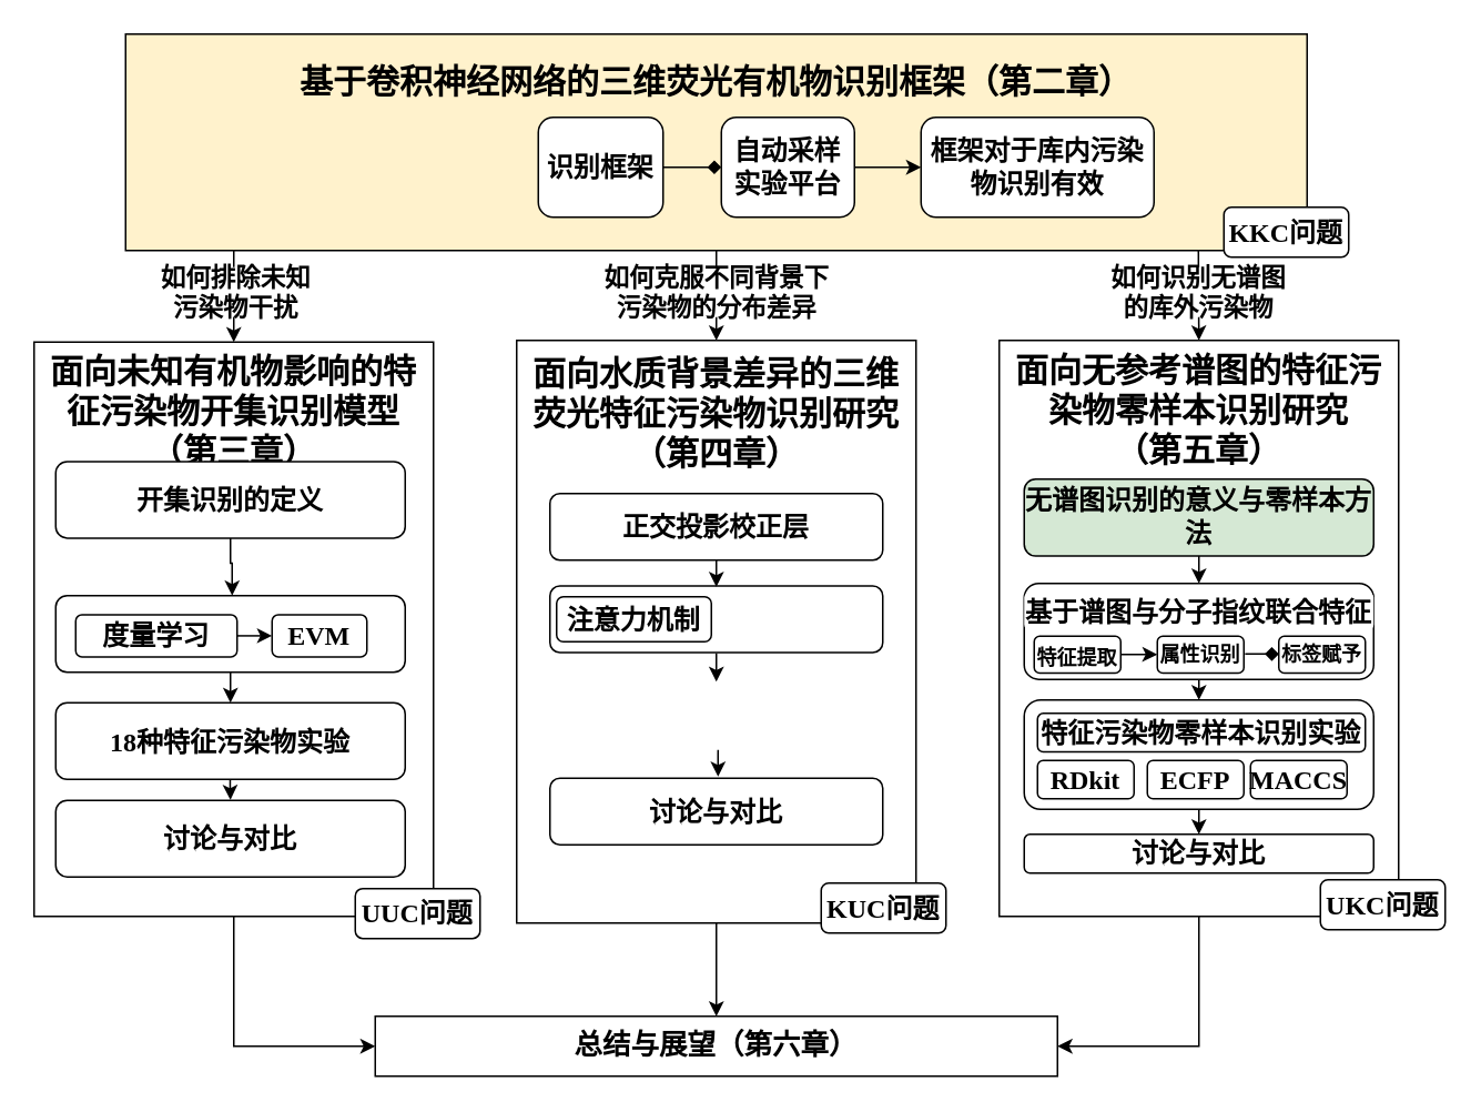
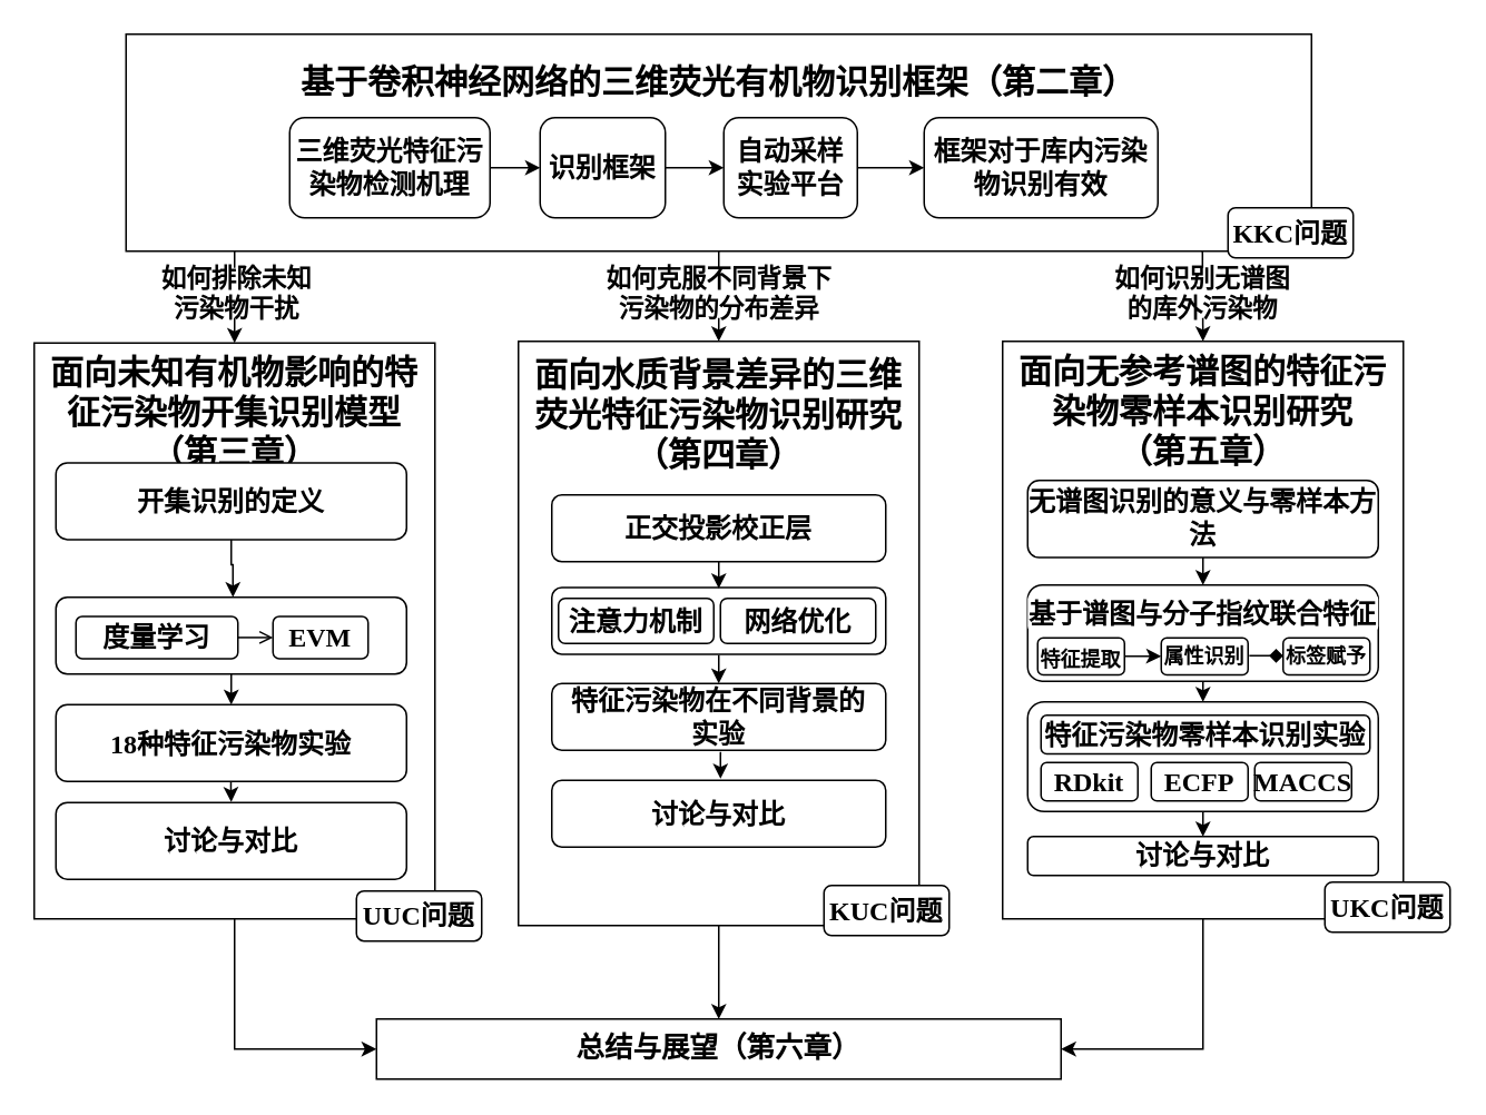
- <mxCell id="3" value="&lt;font size=&quot;1&quot; style=&quot;&quot;&gt;&lt;span style=&quot;text-indent: 0cm; background-color: initial;&quot;&gt;&lt;b style=&quot;font-size: 20px;&quot;&gt;基于卷积神经网络的三维荧光有机物识别框架（第二章）&lt;br&gt;&lt;/b&gt;&lt;/span&gt;&lt;/font&gt;&lt;br&gt;&lt;br&gt;&lt;br&gt;&lt;br&gt;&lt;h1 style=&quot;text-indent:0cm;mso-list:l0 level1 lfo1&quot;&gt;&lt;span lang=&quot;EN-US&quot;&gt;&lt;/span&gt;&lt;/h1&gt;" style="rounded=0;whiteSpace=wrap;html=1;fontFamily=仿宋;fillColor=#fff2cc;" parent="1" vertex="1"><mxGeometry x="75" y="20" width="710" height="130" as="geometry" /></mxCell>
+ <mxCell id="3" value="&lt;font size=&quot;1&quot; style=&quot;&quot;&gt;&lt;span style=&quot;text-indent: 0cm; background-color: initial;&quot;&gt;&lt;b style=&quot;font-size: 20px;&quot;&gt;基于卷积神经网络的三维荧光有机物识别框架（第二章）&lt;br&gt;&lt;/b&gt;&lt;/span&gt;&lt;/font&gt;&lt;br&gt;&lt;br&gt;&lt;br&gt;&lt;br&gt;&lt;h1 style=&quot;text-indent:0cm;mso-list:l0 level1 lfo1&quot;&gt;&lt;span lang=&quot;EN-US&quot;&gt;&lt;/span&gt;&lt;/h1&gt;" style="rounded=0;whiteSpace=wrap;html=1;fontFamily=仿宋;" parent="1" vertex="1"><mxGeometry x="75" y="20" width="710" height="130" as="geometry" /></mxCell>
+ <mxCell id="9" value="&lt;b&gt;&lt;font style=&quot;font-size: 16px;&quot; face=&quot;仿宋&quot;&gt;三维荧光特征污染物检测机理&lt;/font&gt;&lt;/b&gt;" style="rounded=1;whiteSpace=wrap;html=1;" parent="1" vertex="1"><mxGeometry x="173" y="70" width="120" height="60" as="geometry" /></mxCell>
+ <mxCell id="8" value="" style="edgeStyle=orthogonalEdgeStyle;rounded=0;orthogonalLoop=1;jettySize=auto;html=1;" parent="1" source="9" target="11" edge="1"><mxGeometry relative="1" as="geometry" /></mxCell>
- <mxCell id="10" value="" style="edgeStyle=orthogonalEdgeStyle;rounded=0;orthogonalLoop=1;jettySize=auto;html=1;endArrow=diamond;" parent="1" source="11" target="13" edge="1"><mxGeometry relative="1" as="geometry" /></mxCell>
+ <mxCell id="10" value="" style="edgeStyle=orthogonalEdgeStyle;rounded=0;orthogonalLoop=1;jettySize=auto;html=1;" parent="1" source="11" target="13" edge="1"><mxGeometry relative="1" as="geometry" /></mxCell>
- <mxCell id="47" value="无谱图识别的意义与零样本方法" style="rounded=1;whiteSpace=wrap;html=1;fontFamily=仿宋;fontStyle=1;fontSize=16;fillColor=#d5e8d4;" parent="45" vertex="1"><mxGeometry x="15" y="83.353" width="210" height="46.133" as="geometry" /></mxCell>
+ <mxCell id="47" value="无谱图识别的意义与零样本方法" style="rounded=1;whiteSpace=wrap;html=1;fontFamily=仿宋;fontStyle=1;fontSize=16;" parent="45" vertex="1"><mxGeometry x="15" y="83.353" width="210" height="46.133" as="geometry" /></mxCell>
+ <mxCell id="38" value="网络优化" style="rounded=1;whiteSpace=wrap;html=1;fontFamily=仿宋;fontStyle=1;fontSize=16;" parent="33" vertex="1"><mxGeometry x="121" y="154" width="93" height="27" as="geometry" /></mxCell>
- <mxCell id="29" value="" style="endArrow=classic;html=1;rounded=0;exitX=1;exitY=0.5;exitDx=0;exitDy=0;entryX=0;entryY=0.5;entryDx=0;entryDy=0;" parent="20" source="25" target="26" edge="1"><mxGeometry width="50" height="50" relative="1" as="geometry"><mxPoint x="93" y="236.25" as="sourcePoint" /><mxPoint x="143" y="178.75" as="targetPoint" /></mxGeometry></mxCell>
+ <mxCell id="29" value="" style="endArrow=open;html=1;rounded=0;exitX=1;exitY=0.5;exitDx=0;exitDy=0;entryX=0;entryY=0.5;entryDx=0;entryDy=0;" parent="20" source="25" target="26" edge="1"><mxGeometry width="50" height="50" relative="1" as="geometry"><mxPoint x="93" y="236.25" as="sourcePoint" /><mxPoint x="143" y="178.75" as="targetPoint" /></mxGeometry></mxCell>
+ <mxCell id="39" value="特征污染物在不同背景的&lt;div&gt;实验&lt;/div&gt;" style="rounded=1;whiteSpace=wrap;html=1;fontFamily=仿宋;fontStyle=1;fontSize=16;" parent="33" vertex="1"><mxGeometry x="20" y="205" width="200" height="40" as="geometry" /></mxCell>
